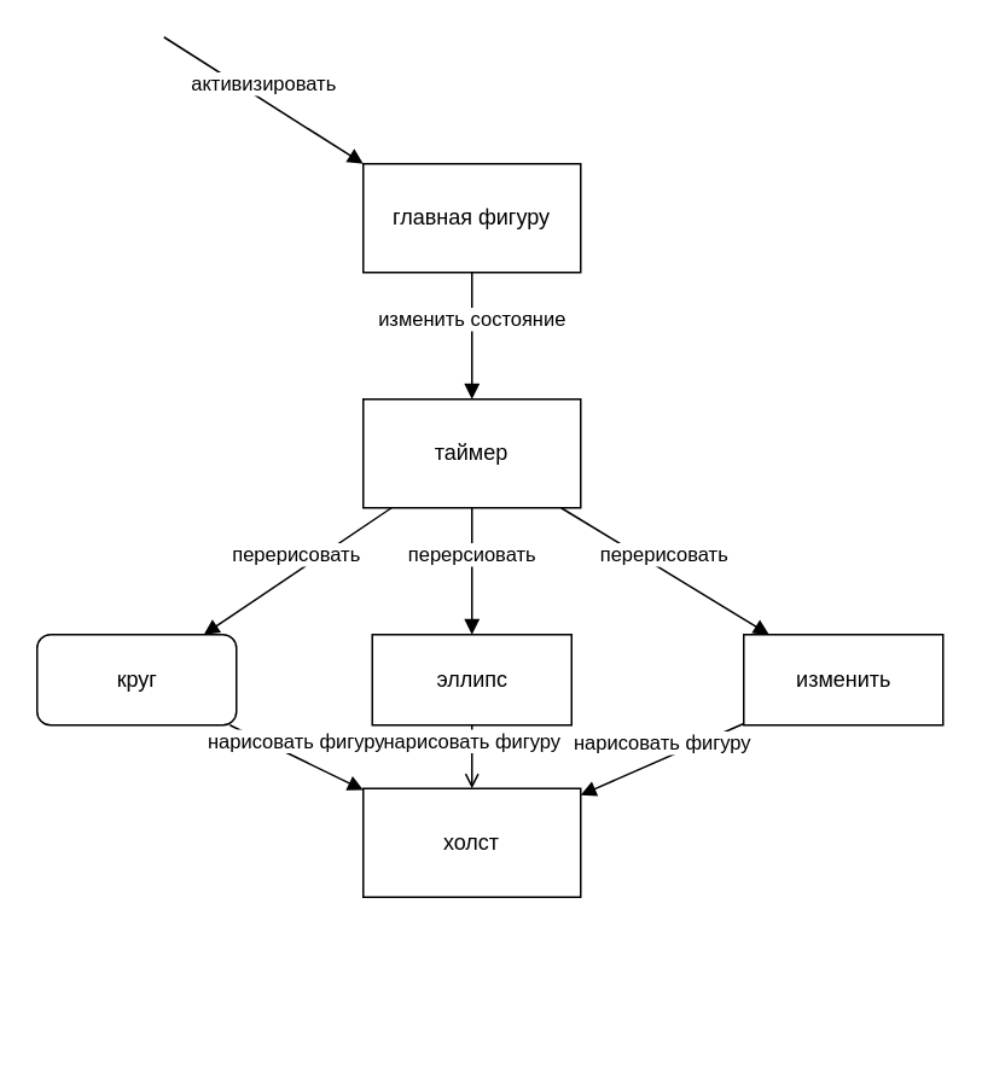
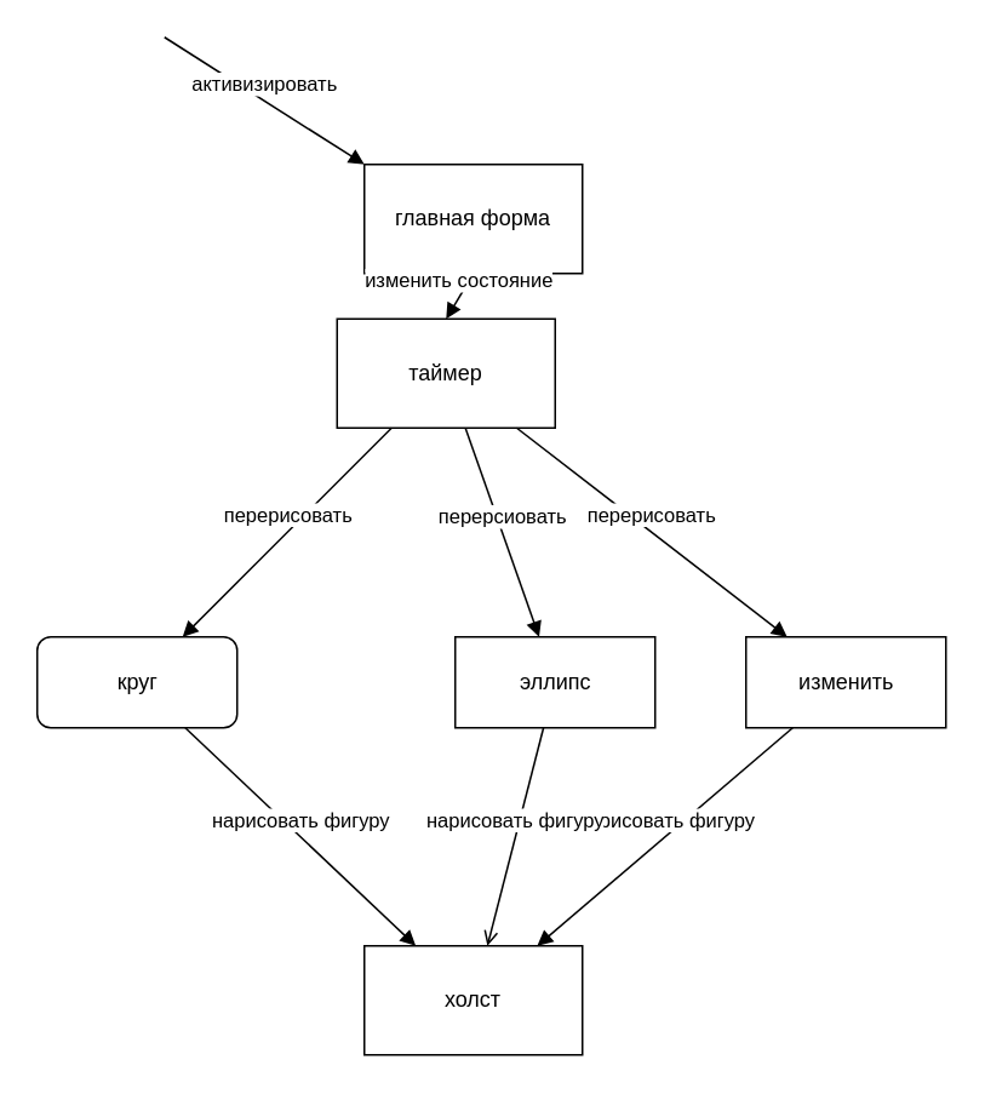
- <mxCell id="2" value="главная фигуру" style="rounded=0;whiteSpace=wrap;html=1;" vertex="1" parent="1"><mxGeometry x="200" y="90" width="120" height="60" as="geometry" /></mxCell>
+ <mxCell id="2" value="главная форма" style="rounded=0;whiteSpace=wrap;html=1;" vertex="1" parent="1"><mxGeometry x="200" y="90" width="120" height="60" as="geometry" /></mxCell>
- <mxCell id="3" value="таймер" style="rounded=0;whiteSpace=wrap;html=1;" vertex="1" parent="1"><mxGeometry x="200" y="220" width="120" height="60" as="geometry" /></mxCell>
+ <mxCell id="3" value="таймер" style="rounded=0;whiteSpace=wrap;html=1;" vertex="1" parent="1"><mxGeometry x="185" y="175" width="120" height="60" as="geometry" /></mxCell>
- <mxCell id="10" value="эллипс" style="html=1;" vertex="1" parent="1"><mxGeometry x="205" y="350" width="110" height="50" as="geometry" /></mxCell>
+ <mxCell id="10" value="эллипс" style="html=1;" vertex="1" parent="1"><mxGeometry x="250" y="350" width="110" height="50" as="geometry" /></mxCell>
- <mxCell id="4" value="холст" style="rounded=0;whiteSpace=wrap;html=1;" vertex="1" parent="1"><mxGeometry x="200" y="435" width="120" height="60" as="geometry" /></mxCell>
+ <mxCell id="4" value="холст" style="rounded=0;whiteSpace=wrap;html=1;" vertex="1" parent="1"><mxGeometry x="200" y="520" width="120" height="60" as="geometry" /></mxCell>
